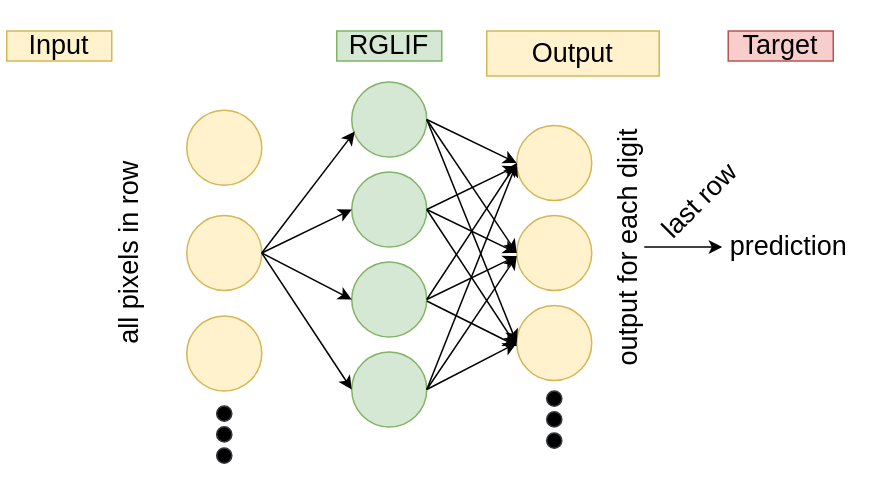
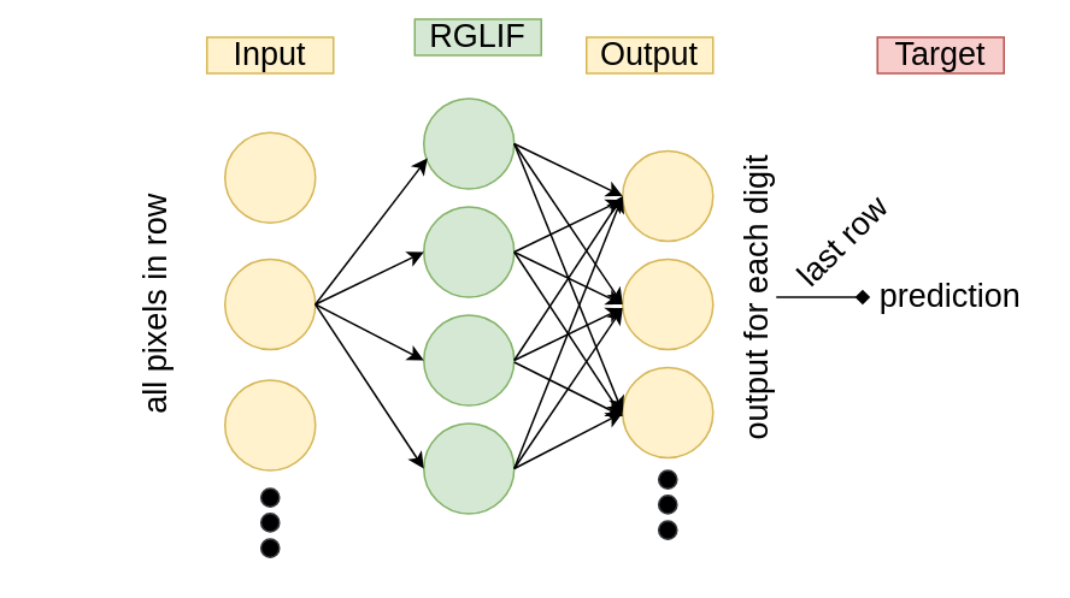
- <mxCell id="29" value="Input" style="text;html=1;strokeColor=#d6b656;fillColor=#fff2cc;align=center;verticalAlign=middle;whiteSpace=wrap;rounded=0;fontSize=18;" vertex="1" parent="1"><mxGeometry x="4" y="20" width="70" height="20" as="geometry" /></mxCell>
+ <mxCell id="29" value="Input" style="text;html=1;strokeColor=#d6b656;fillColor=#fff2cc;align=center;verticalAlign=middle;whiteSpace=wrap;rounded=0;fontSize=18;" vertex="1" parent="1"><mxGeometry x="114" y="20" width="70" height="20" as="geometry" /></mxCell>
- <mxCell id="27" value="RGLIF" style="text;html=1;strokeColor=#82b366;fillColor=#d5e8d4;align=center;verticalAlign=middle;whiteSpace=wrap;rounded=0;fontSize=18;" vertex="1" parent="1"><mxGeometry x="224" y="20" width="70" height="20" as="geometry" /></mxCell>
+ <mxCell id="27" value="RGLIF" style="text;html=1;strokeColor=#82b366;fillColor=#d5e8d4;align=center;verticalAlign=middle;whiteSpace=wrap;rounded=0;fontSize=18;" vertex="1" parent="1"><mxGeometry x="229" y="10" width="70" height="20" as="geometry" /></mxCell>
- <mxCell id="28" value="Output" style="text;html=1;strokeColor=#d6b656;fillColor=#fff2cc;align=center;verticalAlign=middle;whiteSpace=wrap;rounded=0;fontSize=18;" vertex="1" parent="1"><mxGeometry x="324" y="20" width="115" height="30" as="geometry" /></mxCell>
+ <mxCell id="28" value="Output" style="text;html=1;strokeColor=#d6b656;fillColor=#fff2cc;align=center;verticalAlign=middle;whiteSpace=wrap;rounded=0;fontSize=18;" vertex="1" parent="1"><mxGeometry x="324" y="20" width="70" height="20" as="geometry" /></mxCell>
- <mxCell id="41" value="" style="endArrow=classic;html=1;exitX=0.5;exitY=1;exitDx=0;exitDy=0;entryX=0;entryY=0.5;entryDx=0;entryDy=0;" edge="1" parent="1" source="39" target="40"><mxGeometry width="50" height="50" relative="1" as="geometry"><mxPoint x="280" y="188" as="sourcePoint" /><mxPoint x="330" y="138" as="targetPoint" /></mxGeometry></mxCell>
+ <mxCell id="41" value="" style="endArrow=diamond;html=1;exitX=0.5;exitY=1;exitDx=0;exitDy=0;entryX=0;entryY=0.5;entryDx=0;entryDy=0;" edge="1" parent="1" source="39" target="40"><mxGeometry width="50" height="50" relative="1" as="geometry"><mxPoint x="280" y="188" as="sourcePoint" /><mxPoint x="330" y="138" as="targetPoint" /></mxGeometry></mxCell>
